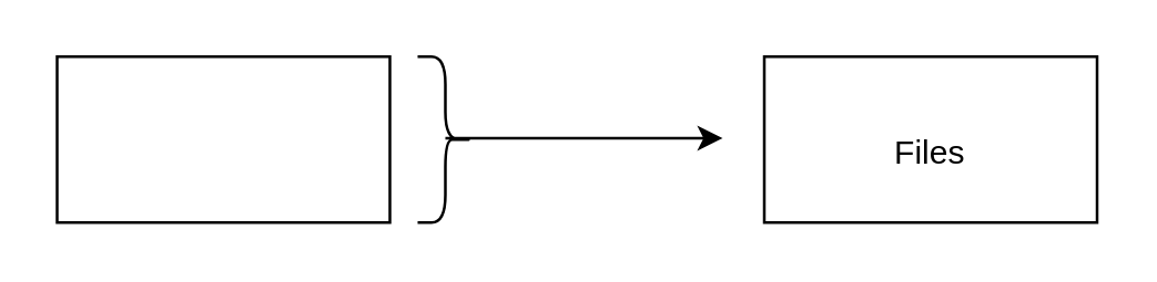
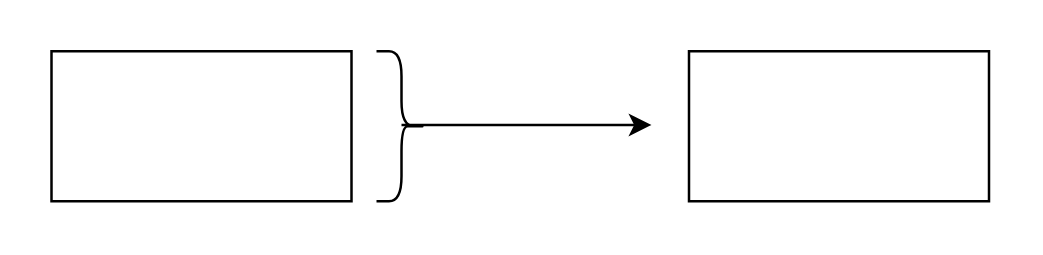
- <mxCell id="4" value="&lt;div&gt;Files&lt;/div&gt;" style="text;html=1;strokeColor=none;fillColor=none;align=center;verticalAlign=middle;whiteSpace=wrap;rounded=0;" vertex="1" parent="1"><mxGeometry x="305" y="40" width="60" height="30" as="geometry" /></mxCell>
